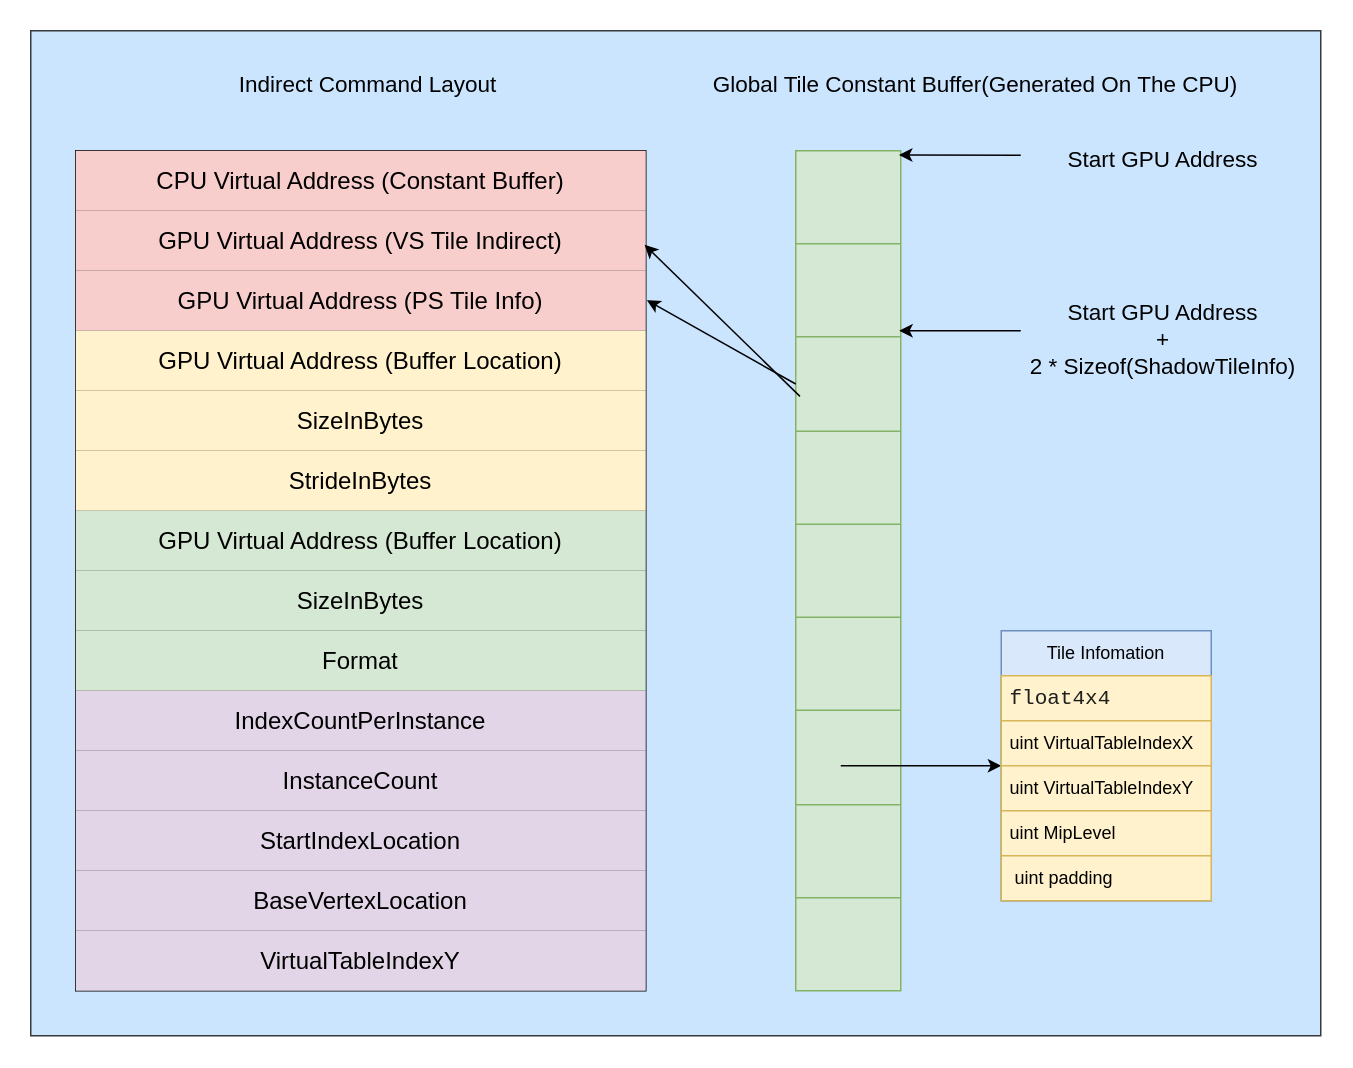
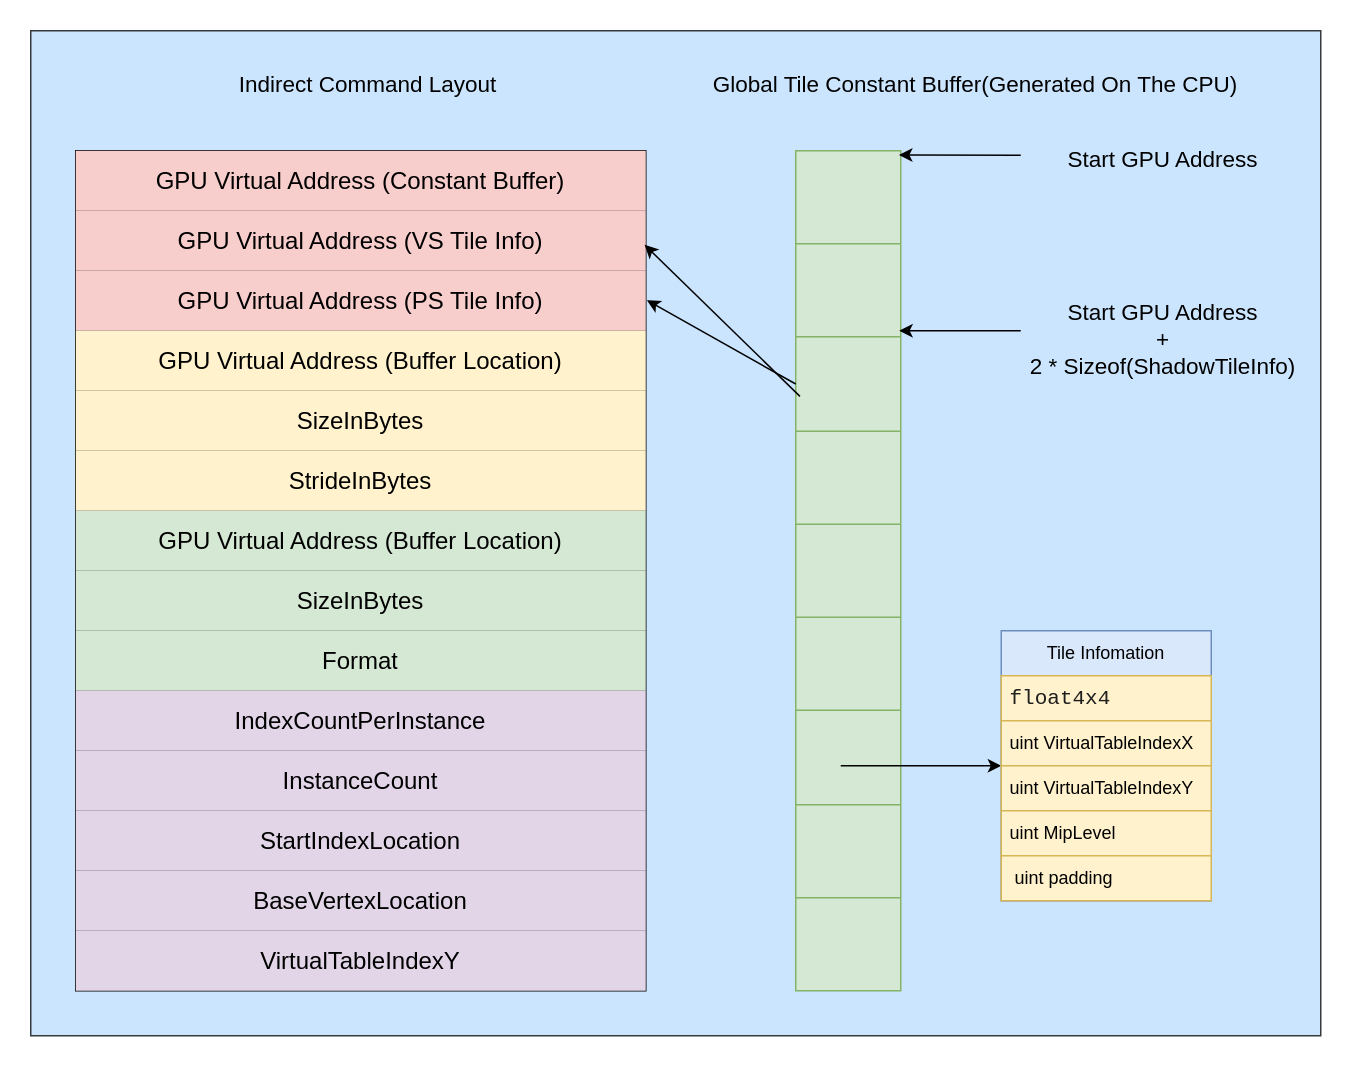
- <mxCell id="5" value="CPU Virtual Address (Constant Buffer)" style="shape=partialRectangle;html=1;whiteSpace=wrap;connectable=0;strokeColor=#b85450;overflow=hidden;fillColor=#f8cecc;top=0;left=0;bottom=0;right=0;pointerEvents=1;fontSize=16;" vertex="1" parent="4"><mxGeometry width="380" height="40" as="geometry"><mxRectangle width="380" height="40" as="alternateBounds" /></mxGeometry></mxCell>
+ <mxCell id="5" value="GPU Virtual Address (Constant Buffer)" style="shape=partialRectangle;html=1;whiteSpace=wrap;connectable=0;strokeColor=#b85450;overflow=hidden;fillColor=#f8cecc;top=0;left=0;bottom=0;right=0;pointerEvents=1;fontSize=16;" vertex="1" parent="4"><mxGeometry width="380" height="40" as="geometry"><mxRectangle width="380" height="40" as="alternateBounds" /></mxGeometry></mxCell>
- <mxCell id="7" value="GPU Virtual Address (VS Tile Indirect)" style="shape=partialRectangle;html=1;whiteSpace=wrap;connectable=0;strokeColor=#b85450;overflow=hidden;fillColor=#f8cecc;top=0;left=0;bottom=0;right=0;pointerEvents=1;fontSize=16;" vertex="1" parent="6"><mxGeometry width="380" height="40" as="geometry"><mxRectangle width="380" height="40" as="alternateBounds" /></mxGeometry></mxCell>
+ <mxCell id="7" value="GPU Virtual Address (VS Tile Info)" style="shape=partialRectangle;html=1;whiteSpace=wrap;connectable=0;strokeColor=#b85450;overflow=hidden;fillColor=#f8cecc;top=0;left=0;bottom=0;right=0;pointerEvents=1;fontSize=16;" vertex="1" parent="6"><mxGeometry width="380" height="40" as="geometry"><mxRectangle width="380" height="40" as="alternateBounds" /></mxGeometry></mxCell>
